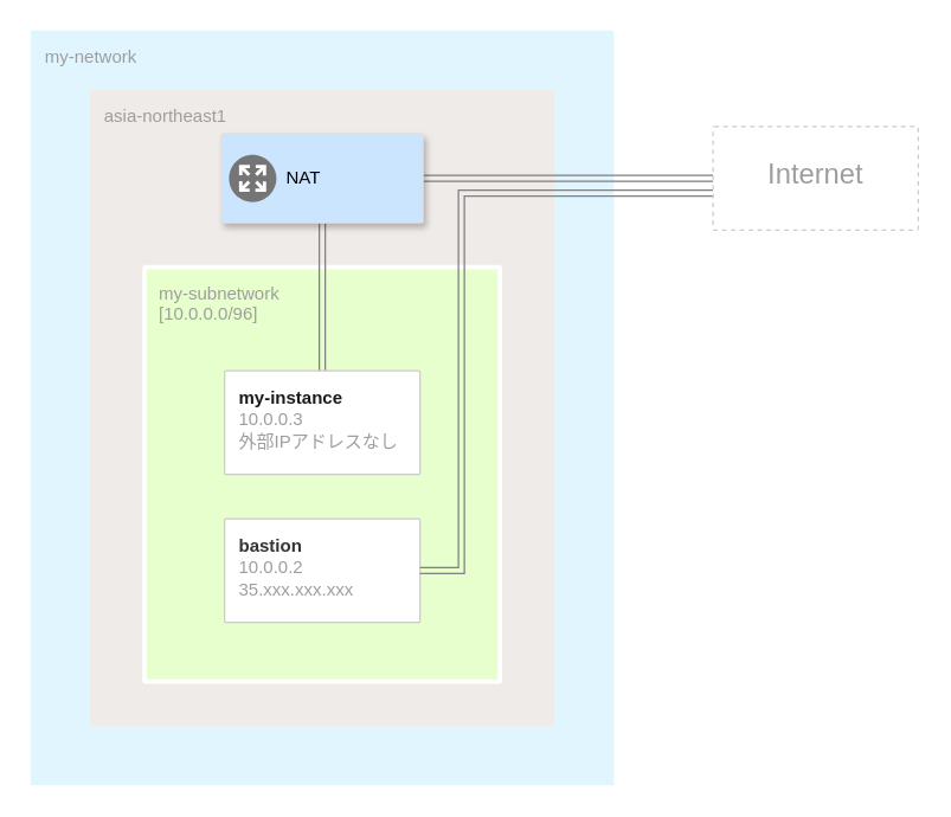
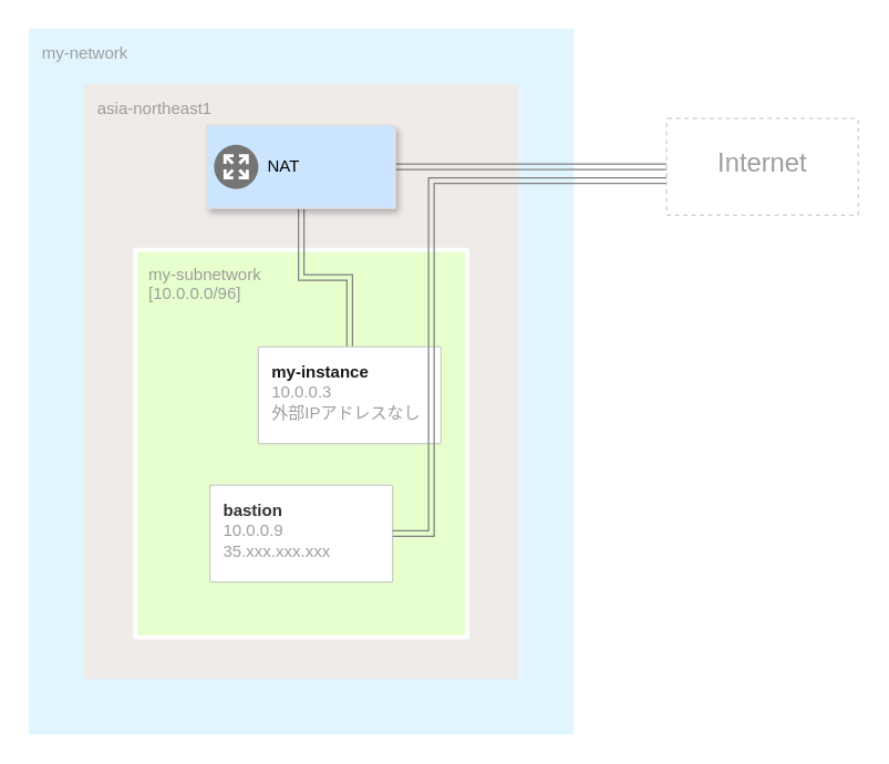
- <mxCell id="7" value="&lt;font color=&quot;#1a1a1a&quot;&gt;&lt;b&gt;my-instance&lt;br&gt;&lt;/b&gt;&lt;/font&gt;10.0.0.3&lt;br&gt;外部IPアドレスなし" style="points=[[0,0,0],[0.25,0,0],[0.5,0,0],[0.75,0,0],[1,0,0],[1,0.25,0],[1,0.5,0],[1,0.75,0],[1,1,0],[0.75,1,0],[0.5,1,0],[0.25,1,0],[0,1,0],[0,0.75,0],[0,0.5,0],[0,0.25,0]];rounded=1;absoluteArcSize=1;arcSize=2;html=1;gradientColor=none;shadow=0;dashed=0;fontSize=12;fontColor=#9E9E9E;align=left;verticalAlign=middle;spacing=10;spacingTop=-4;strokeColor=#CCCCCC;" parent="1" vertex="1"><mxGeometry x="151" y="250" width="132" height="70" as="geometry" /></mxCell>
+ <mxCell id="7" value="&lt;font color=&quot;#1a1a1a&quot;&gt;&lt;b&gt;my-instance&lt;br&gt;&lt;/b&gt;&lt;/font&gt;10.0.0.3&lt;br&gt;外部IPアドレスなし" style="points=[[0,0,0],[0.25,0,0],[0.5,0,0],[0.75,0,0],[1,0,0],[1,0.25,0],[1,0.5,0],[1,0.75,0],[1,1,0],[0.75,1,0],[0.5,1,0],[0.25,1,0],[0,1,0],[0,0.75,0],[0,0.5,0],[0,0.25,0]];rounded=1;absoluteArcSize=1;arcSize=2;html=1;gradientColor=none;shadow=0;dashed=0;fontSize=12;fontColor=#9E9E9E;align=left;verticalAlign=middle;spacing=10;spacingTop=-4;strokeColor=#CCCCCC;" parent="1" vertex="1"><mxGeometry x="186" y="250" width="132" height="70" as="geometry" /></mxCell>
- <mxCell id="5" value="&lt;font color=&quot;#333333&quot;&gt;&lt;b&gt;bastion&lt;/b&gt;&lt;/font&gt;&lt;br&gt;10.0.0.2&lt;br&gt;35.xxx.xxx.xxx" style="points=[[0,0,0],[0.25,0,0],[0.5,0,0],[0.75,0,0],[1,0,0],[1,0.25,0],[1,0.5,0],[1,0.75,0],[1,1,0],[0.75,1,0],[0.5,1,0],[0.25,1,0],[0,1,0],[0,0.75,0],[0,0.5,0],[0,0.25,0]];rounded=1;absoluteArcSize=1;arcSize=2;html=1;gradientColor=none;shadow=0;dashed=0;fontSize=12;fontColor=#9E9E9E;align=left;verticalAlign=middle;spacing=10;spacingTop=-4;strokeColor=#CCCCCC;" parent="1" vertex="1"><mxGeometry x="151" y="350" width="132" height="70" as="geometry" /></mxCell>
+ <mxCell id="5" value="&lt;font color=&quot;#333333&quot;&gt;&lt;b&gt;bastion&lt;/b&gt;&lt;/font&gt;&lt;br&gt;10.0.0.9&lt;br&gt;35.xxx.xxx.xxx" style="points=[[0,0,0],[0.25,0,0],[0.5,0,0],[0.75,0,0],[1,0,0],[1,0.25,0],[1,0.5,0],[1,0.75,0],[1,1,0],[0.75,1,0],[0.5,1,0],[0.25,1,0],[0,1,0],[0,0.75,0],[0,0.5,0],[0,0.25,0]];rounded=1;absoluteArcSize=1;arcSize=2;html=1;gradientColor=none;shadow=0;dashed=0;fontSize=12;fontColor=#9E9E9E;align=left;verticalAlign=middle;spacing=10;spacingTop=-4;strokeColor=#CCCCCC;" parent="1" vertex="1"><mxGeometry x="151" y="350" width="132" height="70" as="geometry" /></mxCell>
